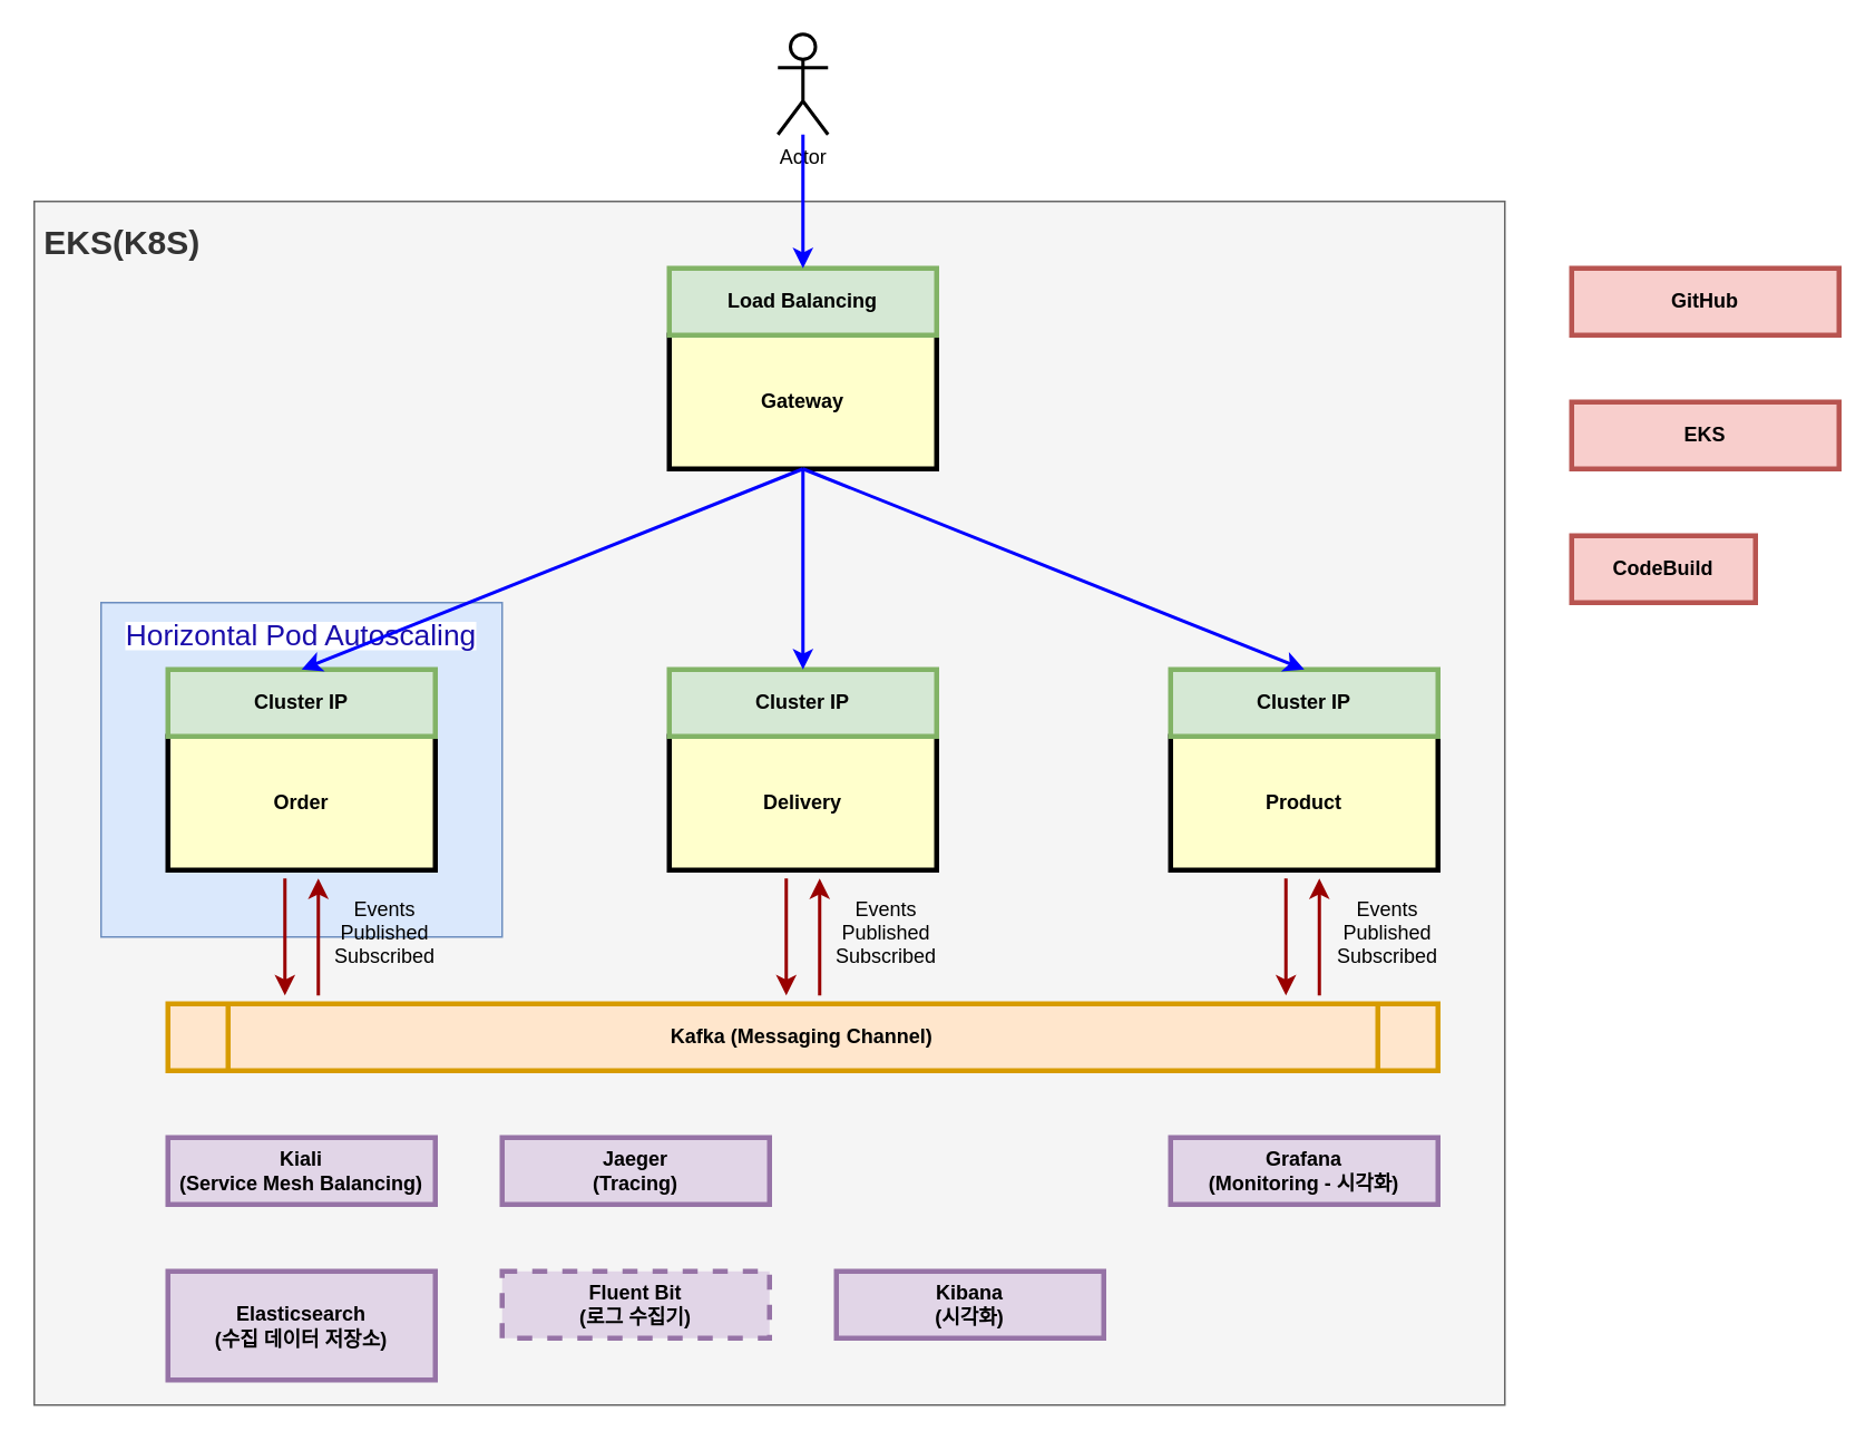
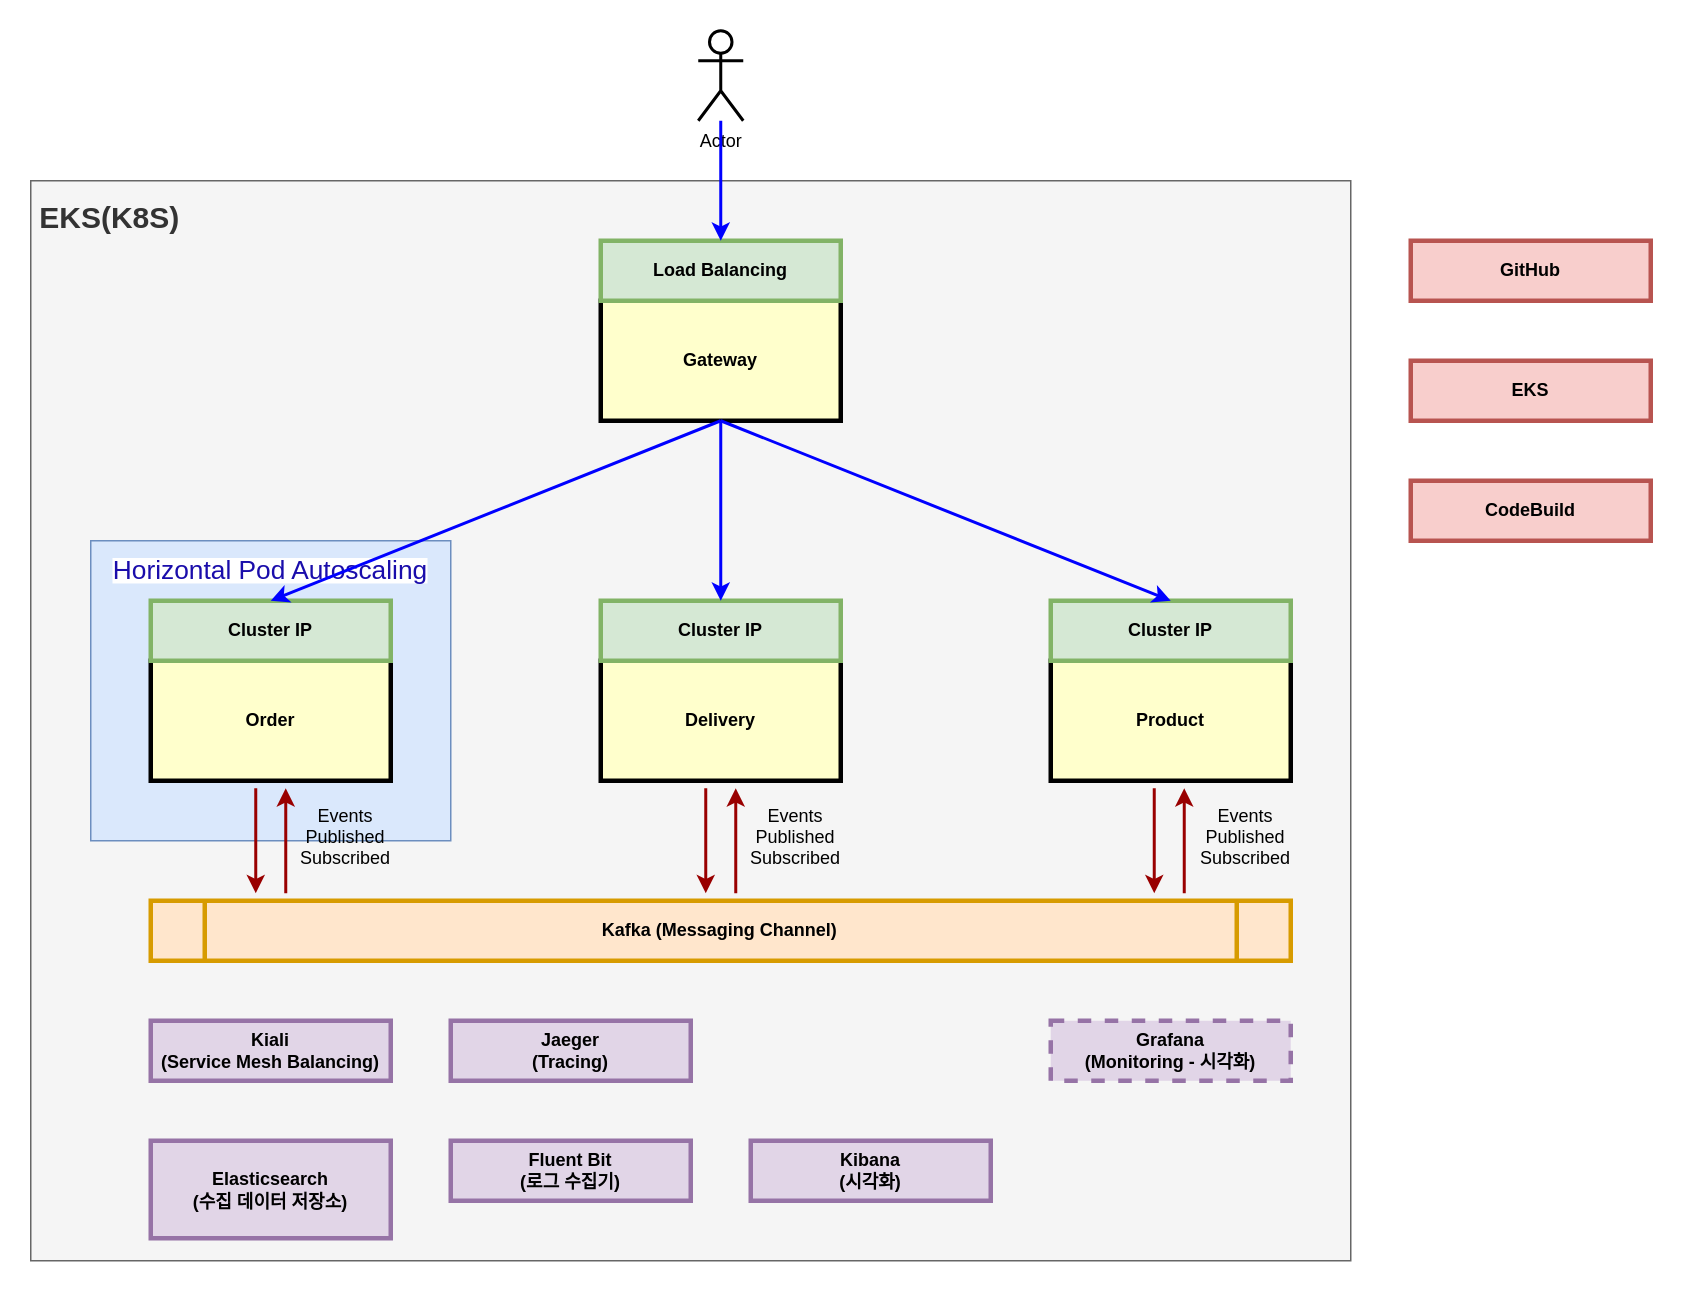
- <mxCell id="31" value="CodeBuild" style="whiteSpace=wrap;align=center;verticalAlign=middle;fontStyle=1;strokeWidth=3;fillColor=#f8cecc;strokeColor=#b85450;" vertex="1" parent="1"><mxGeometry x="940" y="320" width="110" height="40" as="geometry" /></mxCell>
+ <mxCell id="31" value="CodeBuild" style="whiteSpace=wrap;align=center;verticalAlign=middle;fontStyle=1;strokeWidth=3;fillColor=#f8cecc;strokeColor=#b85450;" vertex="1" parent="1"><mxGeometry x="940" y="320" width="160" height="40" as="geometry" /></mxCell>
- <mxCell id="32" value="Grafana&#10;(Monitoring - 시각화)" style="whiteSpace=wrap;align=center;verticalAlign=middle;fontStyle=1;strokeWidth=3;fillColor=#e1d5e7;strokeColor=#9673a6;" vertex="1" parent="1"><mxGeometry x="700" y="680" width="160" height="40" as="geometry" /></mxCell>
+ <mxCell id="32" value="Grafana&#10;(Monitoring - 시각화)" style="whiteSpace=wrap;align=center;verticalAlign=middle;fontStyle=1;strokeWidth=3;fillColor=#e1d5e7;strokeColor=#9673a6;dashed=1;" vertex="1" parent="1"><mxGeometry x="700" y="680" width="160" height="40" as="geometry" /></mxCell>
- <mxCell id="34" value="Fluent Bit&#10;(로그 수집기)" style="whiteSpace=wrap;align=center;verticalAlign=middle;fontStyle=1;strokeWidth=3;fillColor=#e1d5e7;strokeColor=#9673a6;dashed=1;" vertex="1" parent="1"><mxGeometry x="300" y="760" width="160" height="40" as="geometry" /></mxCell>
+ <mxCell id="34" value="Fluent Bit&#10;(로그 수집기)" style="whiteSpace=wrap;align=center;verticalAlign=middle;fontStyle=1;strokeWidth=3;fillColor=#e1d5e7;strokeColor=#9673a6;" vertex="1" parent="1"><mxGeometry x="300" y="760" width="160" height="40" as="geometry" /></mxCell>
